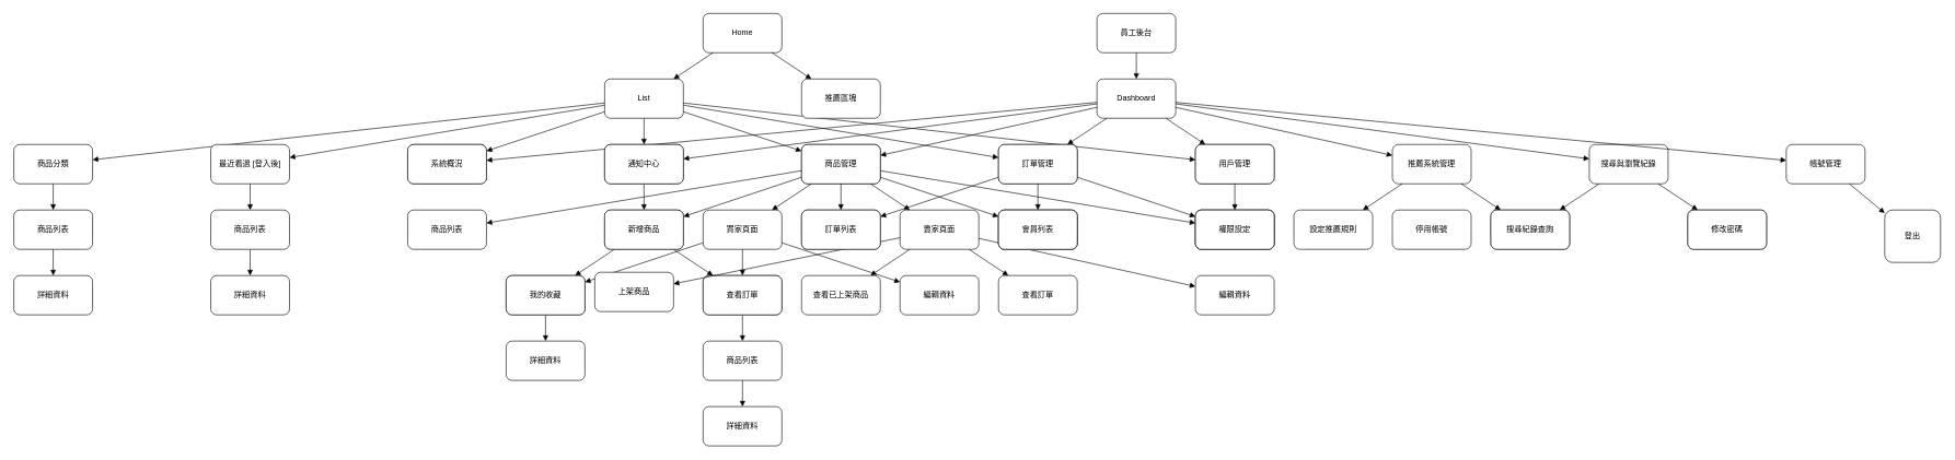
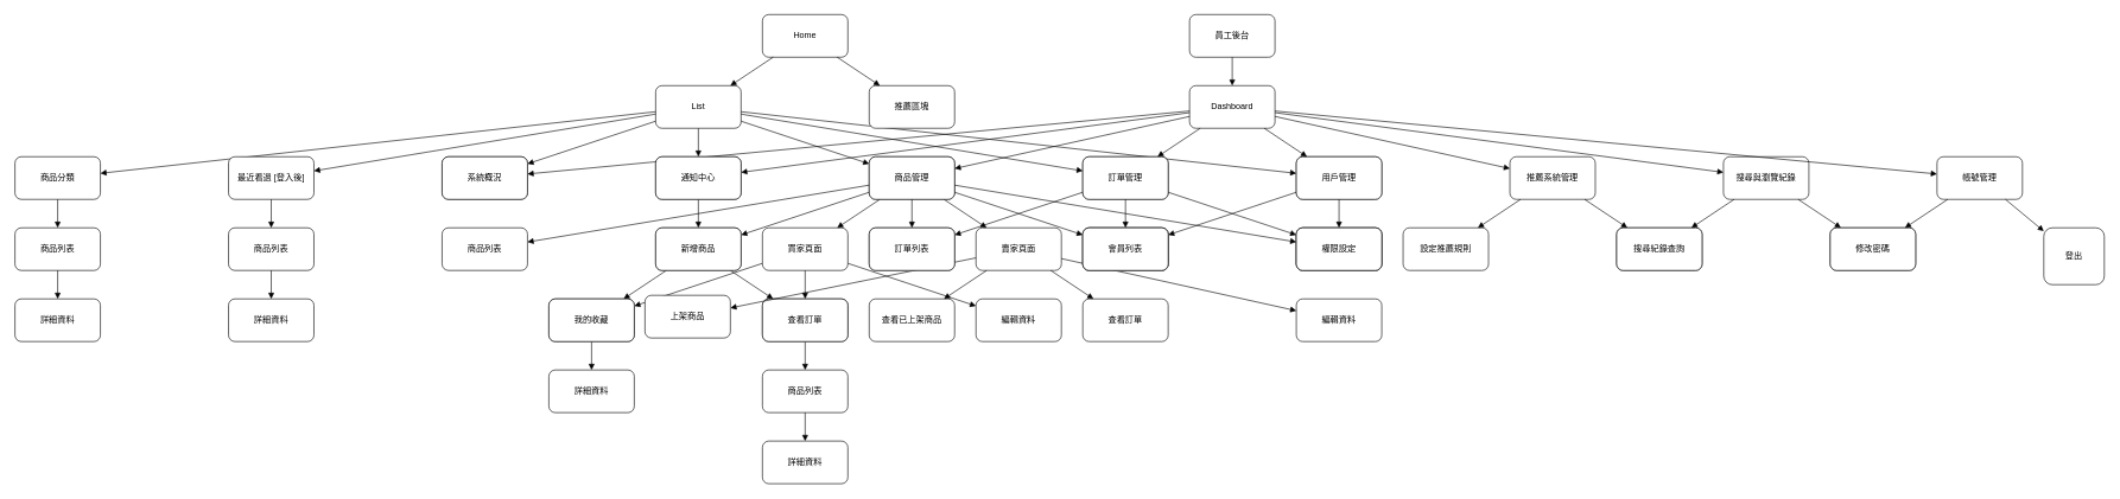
+ <mxCell id="89" edge="1" parent="1" source="86" target="88" style="endArrow=block;"><mxGeometry relative="1" as="geometry" /></mxCell>
+ <mxCell id="108" edge="1" parent="1" source="105" target="107" style="endArrow=block;"><mxGeometry relative="1" as="geometry" /></mxCell>
- <mxCell id="92" value="停用帳號" style="shape=rectangle;whiteSpace=wrap;html=1;rounded=1;" vertex="1" parent="1"><mxGeometry x="2120" y="320" width="120" height="60" as="geometry" /></mxCell>
